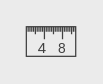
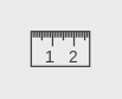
- <mxCell id="2" value="4" style="strokeWidth=1;shadow=0;dashed=0;align=left;html=1;shape=mxgraph.mockup.misc.ruler2;dx=14.432;rulerOrient=up;unitSize=10;fontColor=#404040;spacingLeft=10.432;align=left;verticalAlign=middle;spacingBottom=0;spacingTop=10;spacingRight=0;spacing=0;strokeColor=#404040;fillColor=none;" parent="1" vertex="1"><mxGeometry x="20.43" y="20.81" width="39.38" height="23.62" as="geometry" /></mxCell>
+ <mxCell id="2" value="1" style="strokeWidth=1;shadow=0;dashed=0;align=left;html=1;shape=mxgraph.mockup.misc.ruler2;dx=14.432;rulerOrient=up;unitSize=10;fontColor=#404040;spacingLeft=10.432;align=left;verticalAlign=middle;spacingBottom=0;spacingTop=10;spacingRight=0;spacing=0;strokeColor=#404040;fillColor=none;" parent="1" vertex="1"><mxGeometry x="20.43" y="20.81" width="39.38" height="23.62" as="geometry" /></mxCell>
